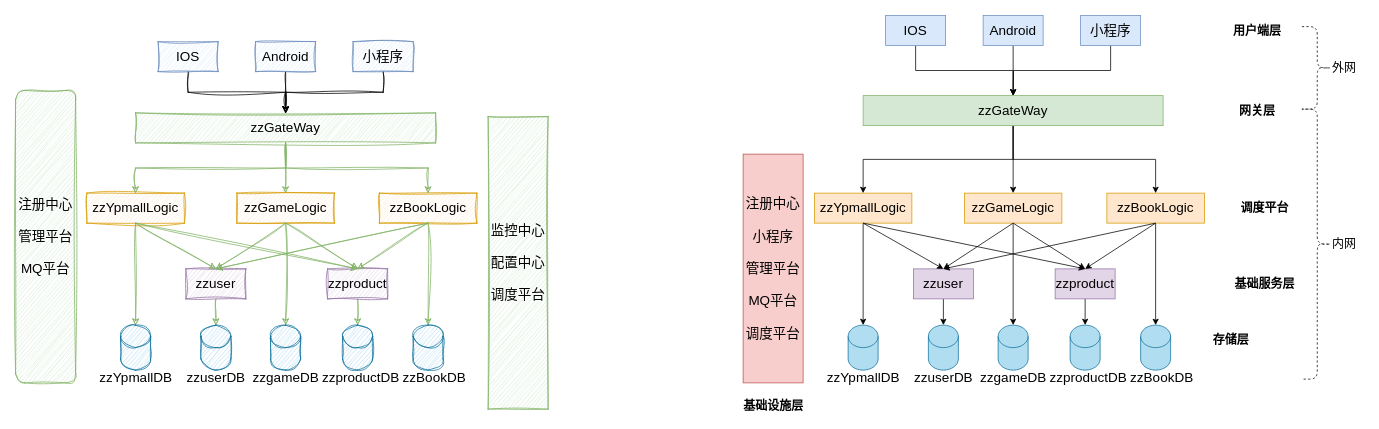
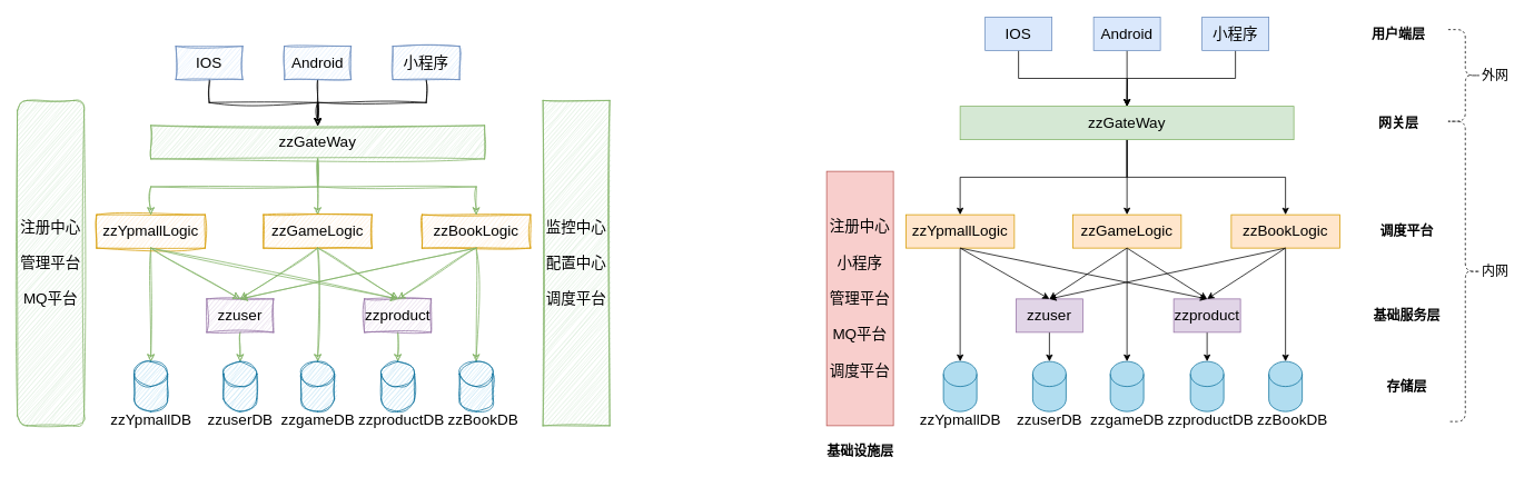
- <mxCell id="25" value="&lt;span style=&quot;font-size: 18px&quot;&gt;监控中心&lt;br&gt;&lt;br&gt;配置中心&lt;br&gt;&lt;br&gt;调度平台&lt;br&gt;&lt;/span&gt;" style="rounded=0;whiteSpace=wrap;html=1;fillColor=#d5e8d4;strokeColor=#82b366;sketch=1;curveFitting=1;jiggle=2;" parent="1" vertex="1"><mxGeometry x="650" y="155" width="80" height="390" as="geometry" /></mxCell>
+ <mxCell id="25" value="&lt;span style=&quot;font-size: 18px&quot;&gt;监控中心&lt;br&gt;&lt;br&gt;配置中心&lt;br&gt;&lt;br&gt;调度平台&lt;br&gt;&lt;/span&gt;" style="rounded=0;whiteSpace=wrap;html=1;fillColor=#d5e8d4;strokeColor=#82b366;sketch=1;curveFitting=1;jiggle=2;" parent="1" vertex="1"><mxGeometry x="650" y="120" width="80" height="390" as="geometry" /></mxCell>
- <mxCell id="83" value="&lt;span style=&quot;background-color: rgb(255 , 255 , 255)&quot;&gt;&lt;b&gt;存储层&lt;/b&gt;&lt;/span&gt;" style="text;html=1;align=center;verticalAlign=middle;resizable=0;points=[];autosize=1;strokeColor=none;fillColor=none;fontSize=16;" parent="1" vertex="1"><mxGeometry x="1610" y="443" width="60" height="20" as="geometry" /></mxCell>
+ <mxCell id="83" value="&lt;span style=&quot;background-color: rgb(255 , 255 , 255)&quot;&gt;&lt;b&gt;存储层&lt;/b&gt;&lt;/span&gt;" style="text;html=1;align=center;verticalAlign=middle;resizable=0;points=[];autosize=1;strokeColor=none;fillColor=none;fontSize=16;" parent="1" vertex="1"><mxGeometry x="1655" y="453" width="60" height="20" as="geometry" /></mxCell>
